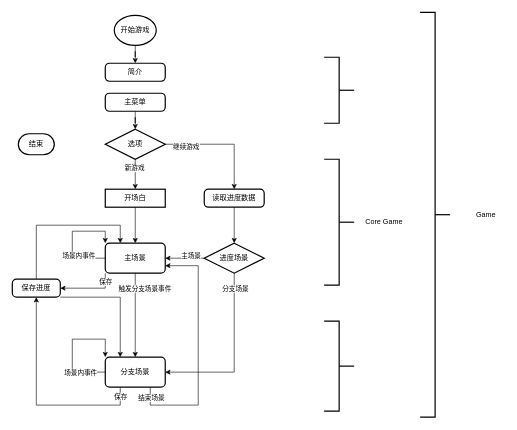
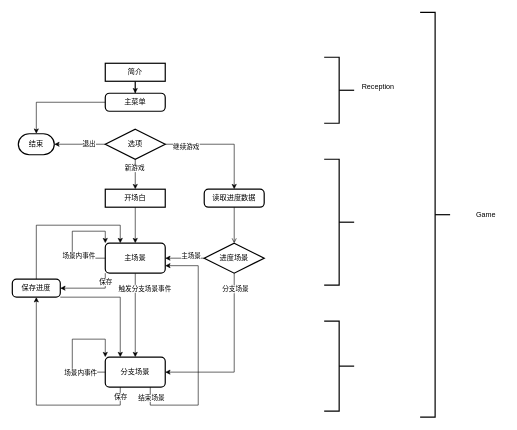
- <mxCell id="3" value="开始游戏" style="strokeWidth=2;html=1;shape=mxgraph.flowchart.start_2;whiteSpace=wrap;" parent="1" vertex="1"><mxGeometry x="190" y="25" width="70" height="50" as="geometry" /></mxCell>
- <mxCell id="2" style="edgeStyle=orthogonalEdgeStyle;rounded=0;orthogonalLoop=1;jettySize=auto;html=1;entryX=0.5;entryY=0;entryDx=0;entryDy=0;" parent="1" source="3" target="5" edge="1"><mxGeometry relative="1" as="geometry" /></mxCell>
- <mxCell id="5" value="简介" style="rounded=1;whiteSpace=wrap;html=1;absoluteArcSize=1;arcSize=14;strokeWidth=2;" parent="1" vertex="1"><mxGeometry x="175" y="105" width="100" height="30" as="geometry" /></mxCell>
+ <mxCell id="5" value="简介" style="whiteSpace=wrap;html=1;absoluteArcSize=1;arcSize=14;strokeWidth=2;rounded=0;" parent="1" vertex="1"><mxGeometry x="175" y="105" width="100" height="30" as="geometry" /></mxCell>
+ <mxCell id="43" value="Reception" style="text;html=1;align=center;verticalAlign=middle;whiteSpace=wrap;rounded=0;" parent="1" vertex="1"><mxGeometry x="600" y="130" width="60" height="30" as="geometry" /></mxCell>
+ <mxCell id="4" style="edgeStyle=orthogonalEdgeStyle;rounded=0;orthogonalLoop=1;jettySize=auto;html=1;" parent="1" source="5" target="7" edge="1"><mxGeometry relative="1" as="geometry" /></mxCell>
- <mxCell id="6" style="edgeStyle=orthogonalEdgeStyle;rounded=0;orthogonalLoop=1;jettySize=auto;html=1;" parent="1" source="7" target="12" edge="1"><mxGeometry relative="1" as="geometry" /></mxCell>
+ <mxCell id="6" style="edgeStyle=orthogonalEdgeStyle;rounded=0;orthogonalLoop=1;jettySize=auto;html=1;" parent="1" source="7" target="15" edge="1"><mxGeometry relative="1" as="geometry" /></mxCell>
+ <mxCell id="16" style="edgeStyle=orthogonalEdgeStyle;rounded=0;orthogonalLoop=1;jettySize=auto;html=1;entryX=1;entryY=0.5;entryDx=0;entryDy=0;entryPerimeter=0;" parent="1" source="12" target="15" edge="1"><mxGeometry relative="1" as="geometry" /></mxCell>
+ <mxCell id="17" value="退出" style="edgeLabel;html=1;align=center;verticalAlign=middle;resizable=0;points=[];" parent="16" vertex="1" connectable="0"><mxGeometry x="-0.339" y="-1" relative="1" as="geometry"><mxPoint as="offset" /></mxGeometry></mxCell>
- <mxCell id="45" value="Core Game" style="text;html=1;align=center;verticalAlign=middle;whiteSpace=wrap;rounded=0;" parent="1" vertex="1"><mxGeometry x="600" y="355" width="80" height="30" as="geometry" /></mxCell>
- <mxCell id="34" style="edgeStyle=orthogonalEdgeStyle;rounded=0;orthogonalLoop=1;jettySize=auto;html=1;entryX=0.5;entryY=0;entryDx=0;entryDy=0;entryPerimeter=0;" parent="1" source="23" target="33" edge="1"><mxGeometry relative="1" as="geometry" /></mxCell>
+ <mxCell id="34" style="edgeStyle=orthogonalEdgeStyle;rounded=0;orthogonalLoop=1;jettySize=auto;html=1;entryX=0.5;entryY=0;entryDx=0;entryDy=0;entryPerimeter=0;endArrow=open;" parent="1" source="23" target="33" edge="1"><mxGeometry relative="1" as="geometry" /></mxCell>
